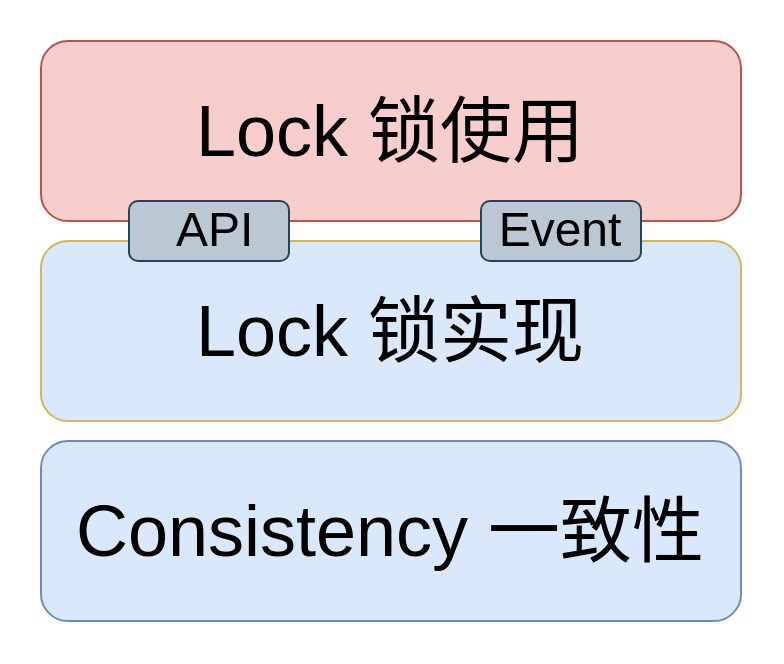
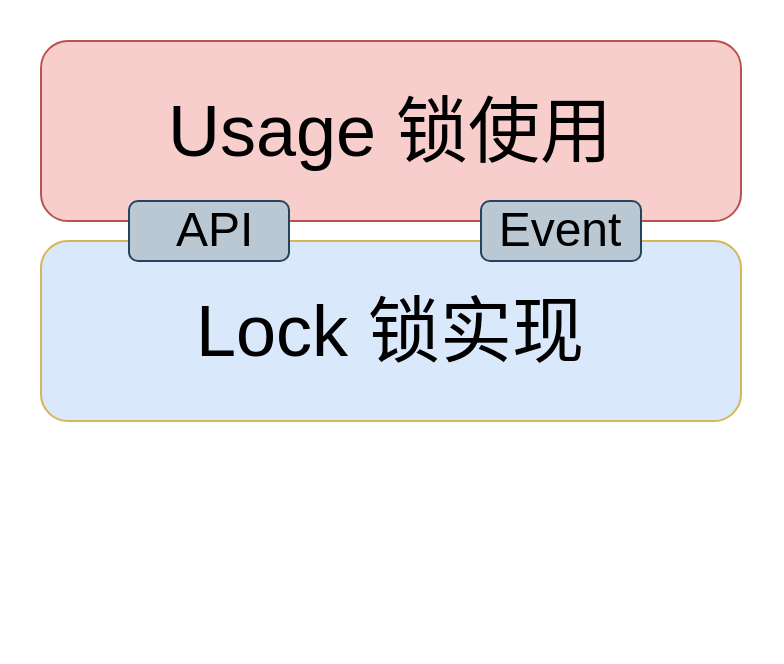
- <mxCell id="4" value="&lt;span style=&quot;font-size: 36px;&quot;&gt;Lock 锁使用&lt;/span&gt;" style="rounded=1;whiteSpace=wrap;html=1;fillColor=#f8cecc;strokeColor=#b85450;" vertex="1" parent="1"><mxGeometry x="20" y="20" width="350" height="90" as="geometry" /></mxCell>
+ <mxCell id="4" value="&lt;span style=&quot;font-size: 36px;&quot;&gt;Usage 锁使用&lt;/span&gt;" style="rounded=1;whiteSpace=wrap;html=1;fillColor=#f8cecc;strokeColor=#b85450;" vertex="1" parent="1"><mxGeometry x="20" y="20" width="350" height="90" as="geometry" /></mxCell>
- <mxCell id="2" value="&lt;font style=&quot;font-size: 36px;&quot;&gt;Consistency 一致性&lt;/font&gt;" style="rounded=1;whiteSpace=wrap;html=1;fillColor=#dae8fc;strokeColor=#6c8ebf;" vertex="1" parent="1"><mxGeometry x="20" y="220" width="350" height="90" as="geometry" /></mxCell>
